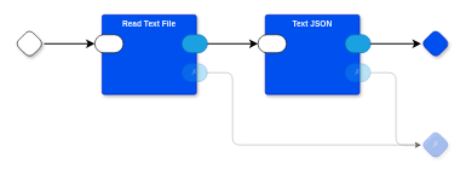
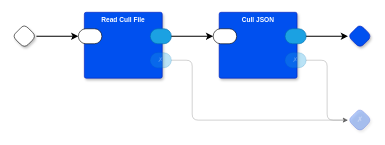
- <mxCell id="4" value="Read Text File" style="rounded=1;whiteSpace=wrap;html=1;sketch=0;container=1;recursiveResize=0;verticalAlign=top;arcSize=6;fontStyle=1;autosize=0;points=[];absoluteArcSize=1;shadow=1;strokeColor=#001DBC;fillColor=#0050ef;fontColor=#ffffff;fontFamily=Helvetica;fontSize=11;" vertex="1" parent="1"><mxGeometry x="140" y="20" width="130" height="110" as="geometry"><mxRectangle x="-98" y="-1230" width="99" height="26" as="alternateBounds" /></mxGeometry></mxCell>
+ <mxCell id="4" value="Read Cull File" style="rounded=1;whiteSpace=wrap;html=1;sketch=0;container=1;recursiveResize=0;verticalAlign=top;arcSize=6;fontStyle=1;autosize=0;points=[];absoluteArcSize=1;shadow=1;strokeColor=#001DBC;fillColor=#0050ef;fontColor=#ffffff;fontFamily=Helvetica;fontSize=11;" vertex="1" parent="1"><mxGeometry x="140" y="20" width="130" height="110" as="geometry"><mxRectangle x="-98" y="-1230" width="99" height="26" as="alternateBounds" /></mxGeometry></mxCell>
- <mxCell id="8" value="Text JSON" style="rounded=1;whiteSpace=wrap;html=1;sketch=0;container=1;recursiveResize=0;verticalAlign=top;arcSize=6;fontStyle=1;autosize=0;points=[];absoluteArcSize=1;shadow=1;strokeColor=#001DBC;fillColor=#0050ef;fontColor=#ffffff;fontFamily=Helvetica;fontSize=11;" vertex="1" parent="1"><mxGeometry x="365" y="20" width="130" height="110" as="geometry"><mxRectangle x="-98" y="-1230" width="99" height="26" as="alternateBounds" /></mxGeometry></mxCell>
+ <mxCell id="8" value="Cull JSON" style="rounded=1;whiteSpace=wrap;html=1;sketch=0;container=1;recursiveResize=0;verticalAlign=top;arcSize=6;fontStyle=1;autosize=0;points=[];absoluteArcSize=1;shadow=1;strokeColor=#001DBC;fillColor=#0050ef;fontColor=#ffffff;fontFamily=Helvetica;fontSize=11;" vertex="1" parent="1"><mxGeometry x="365" y="20" width="130" height="110" as="geometry"><mxRectangle x="-98" y="-1230" width="99" height="26" as="alternateBounds" /></mxGeometry></mxCell>
